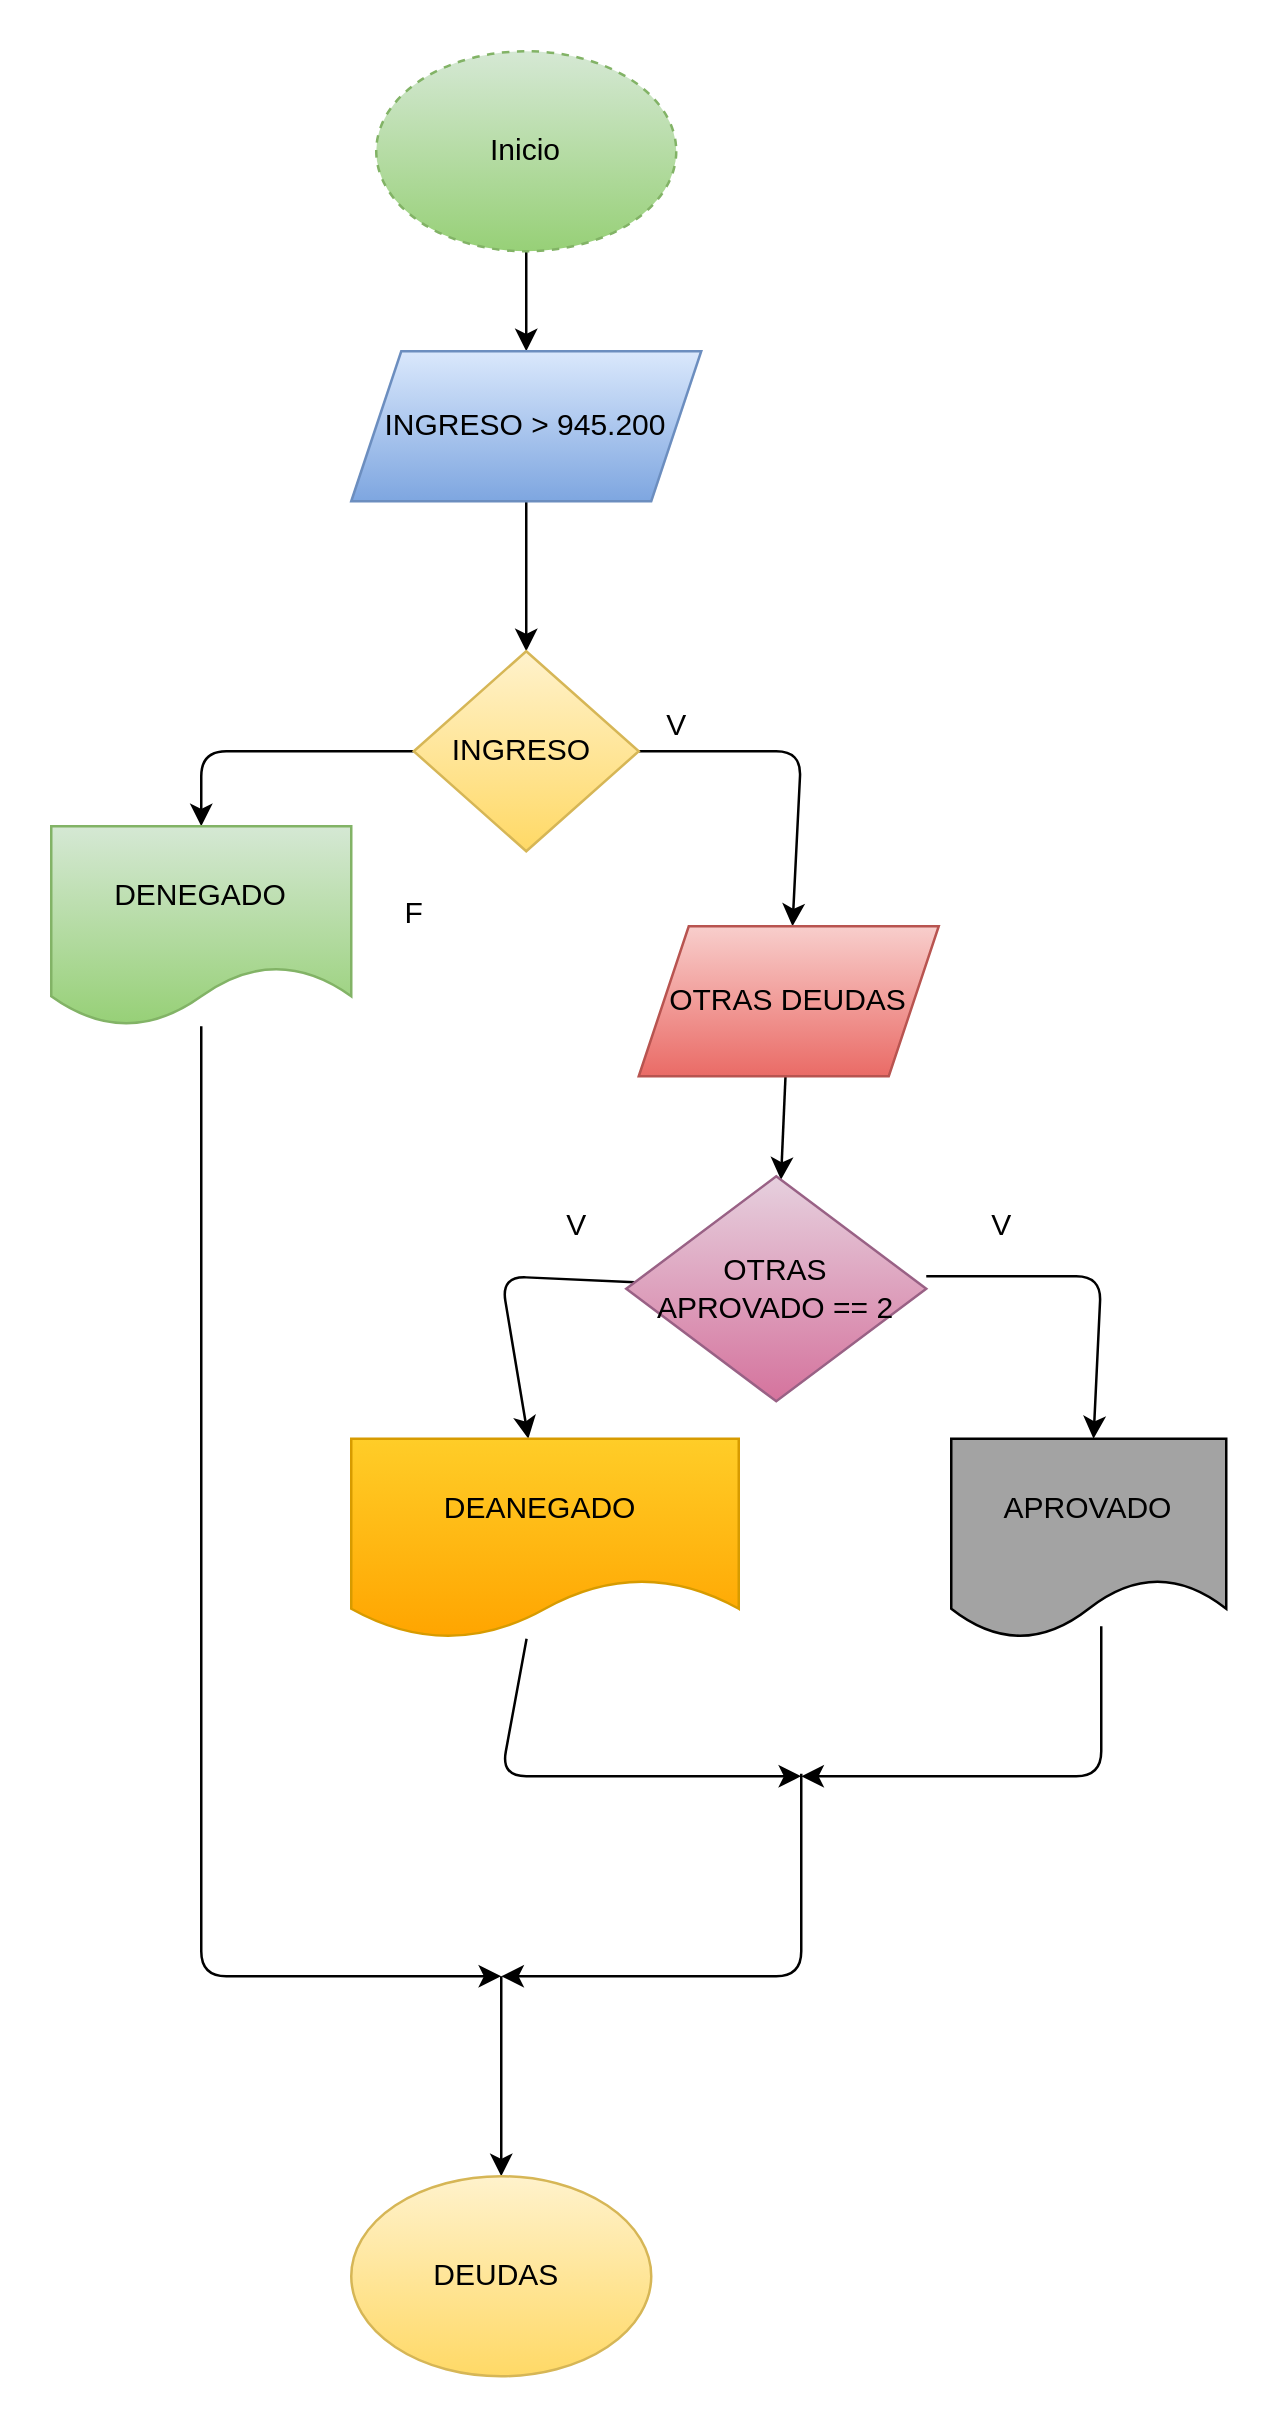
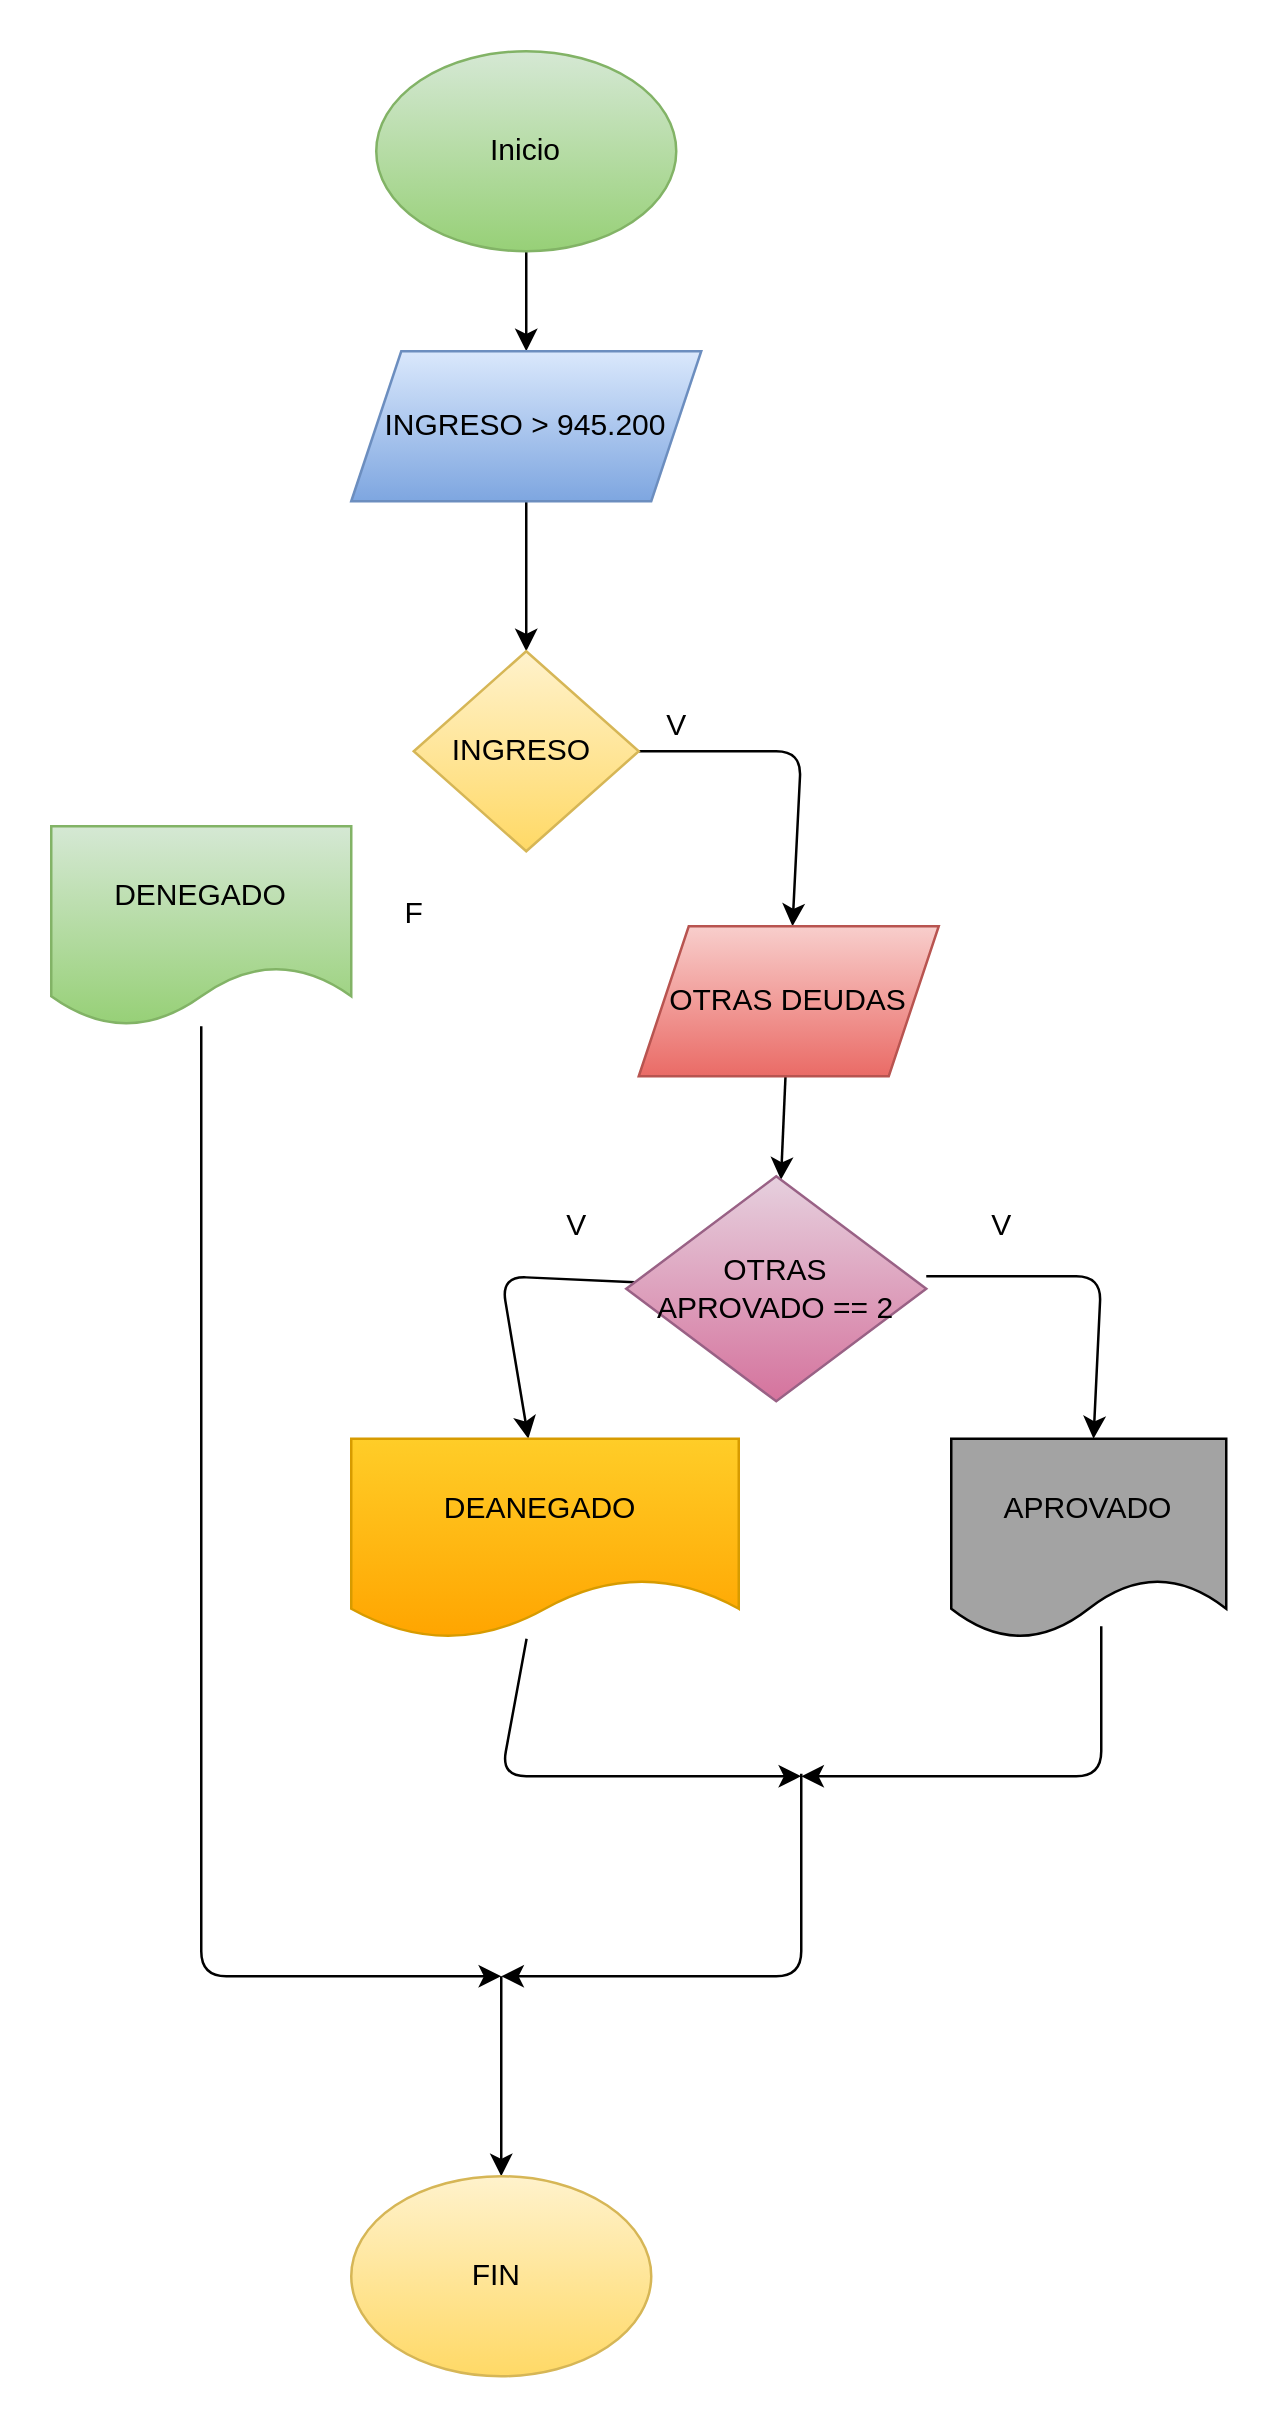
- <mxCell id="3" value="&lt;font color=&quot;#000000&quot;&gt;Inicio&lt;/font&gt;" style="ellipse;whiteSpace=wrap;html=1;fillColor=#d5e8d4;strokeColor=#82b366;gradientColor=#97d077;dashed=1;" vertex="1" parent="1"><mxGeometry x="150" y="20" width="120" height="80" as="geometry" /></mxCell>
+ <mxCell id="3" value="&lt;font color=&quot;#000000&quot;&gt;Inicio&lt;/font&gt;" style="ellipse;whiteSpace=wrap;html=1;fillColor=#d5e8d4;strokeColor=#82b366;gradientColor=#97d077;" vertex="1" parent="1"><mxGeometry x="150" y="20" width="120" height="80" as="geometry" /></mxCell>
- <mxCell id="7" value="" style="edgeStyle=none;html=1;" edge="1" parent="1" source="8" target="12"><mxGeometry relative="1" as="geometry"><Array as="points"><mxPoint x="80" y="300" /></Array></mxGeometry></mxCell>
- <mxCell id="24" value="&lt;font color=&quot;#000000&quot;&gt;DEUDAS&amp;nbsp;&lt;/font&gt;" style="ellipse;whiteSpace=wrap;html=1;fillColor=#fff2cc;gradientColor=#ffd966;strokeColor=#d6b656;" vertex="1" parent="1"><mxGeometry x="140" y="870" width="120" height="80" as="geometry" /></mxCell>
+ <mxCell id="24" value="&lt;font color=&quot;#000000&quot;&gt;FIN&amp;nbsp;&lt;/font&gt;" style="ellipse;whiteSpace=wrap;html=1;fillColor=#fff2cc;gradientColor=#ffd966;strokeColor=#d6b656;" vertex="1" parent="1"><mxGeometry x="140" y="870" width="120" height="80" as="geometry" /></mxCell>
